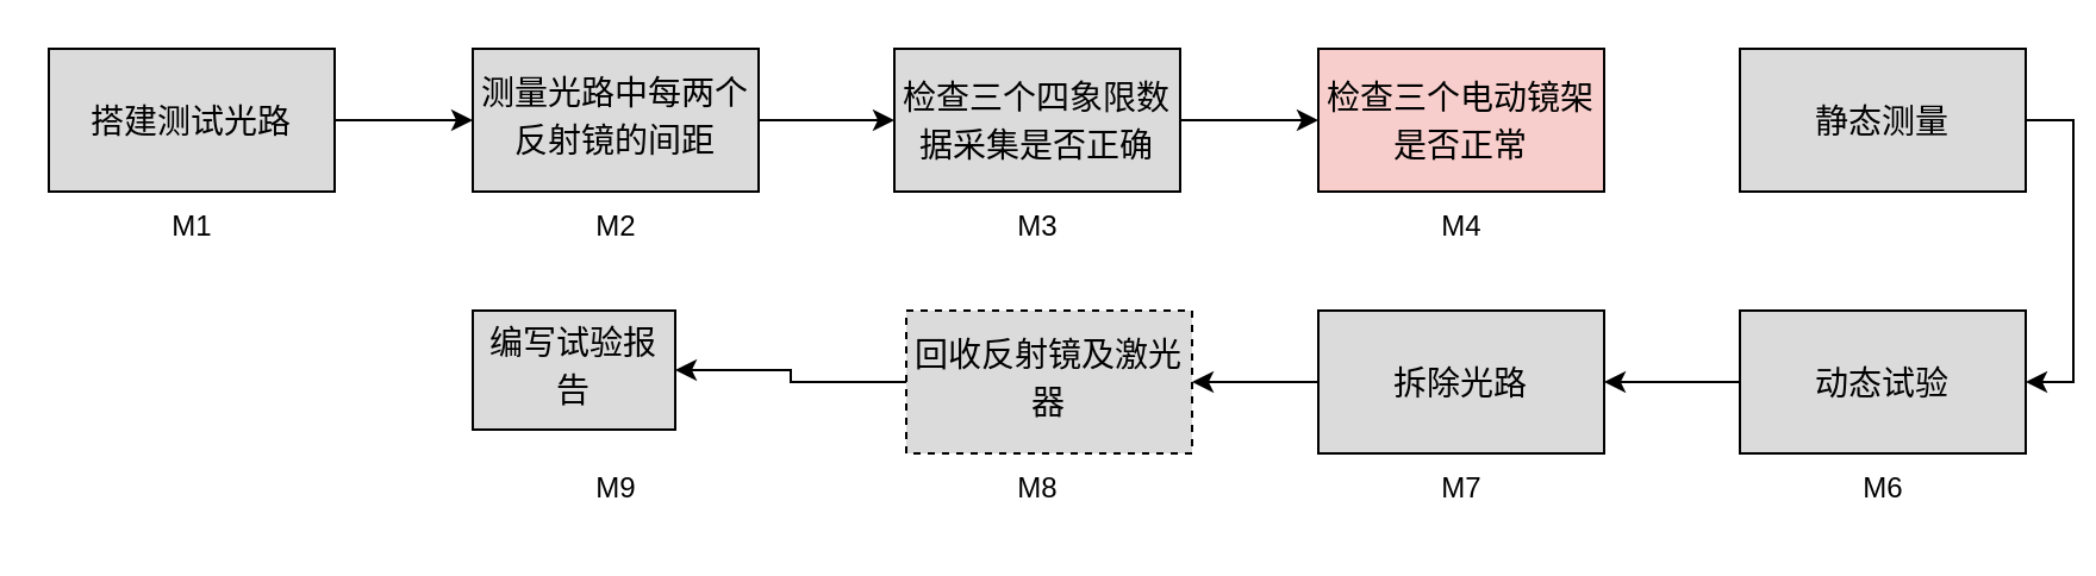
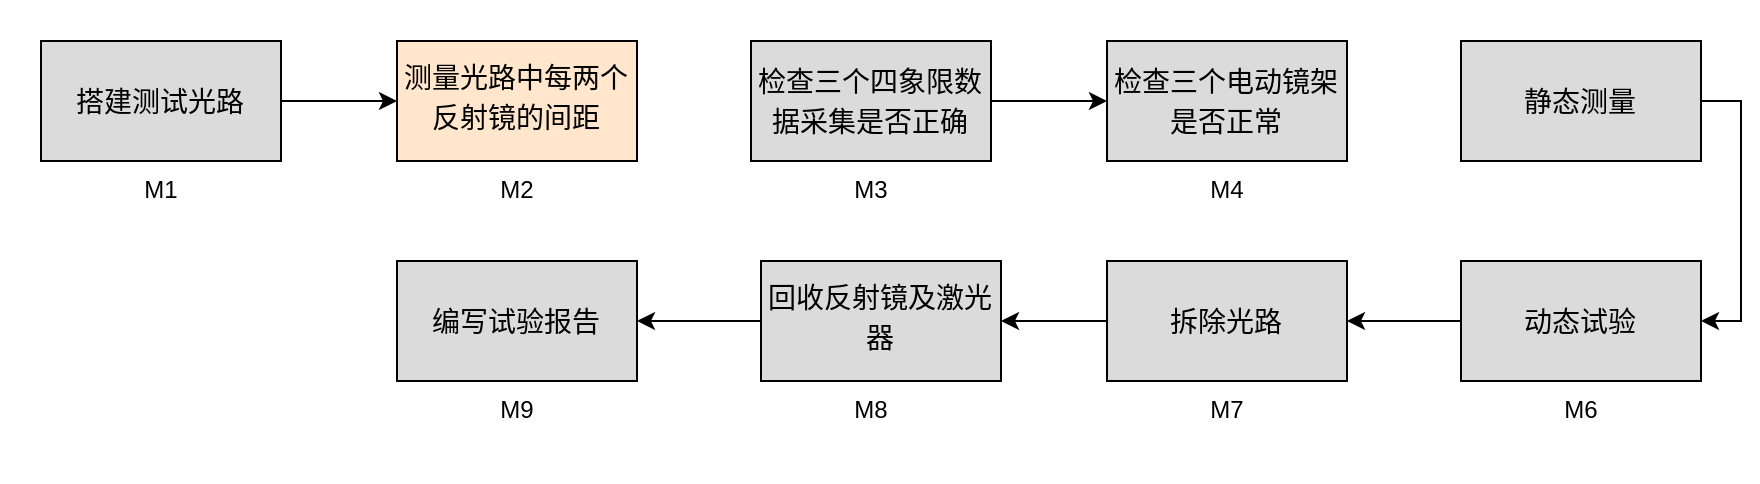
- <mxCell id="5" value="&lt;span style=&quot;font-size: 10.5pt; font-family: SimSun;&quot; lang=&quot;ZH-CN&quot;&gt;测量光路中每两个反射镜的间距&lt;/span&gt;&lt;span style=&quot;font-size: medium;&quot;&gt;&lt;/span&gt;" style="rounded=0;whiteSpace=wrap;html=1;fillColor=#DBDBDB;align=center;" vertex="1" parent="1"><mxGeometry x="198" y="20" width="120" height="60" as="geometry" /></mxCell>
+ <mxCell id="5" value="&lt;span style=&quot;font-size: 10.5pt; font-family: SimSun;&quot; lang=&quot;ZH-CN&quot;&gt;测量光路中每两个反射镜的间距&lt;/span&gt;&lt;span style=&quot;font-size: medium;&quot;&gt;&lt;/span&gt;" style="rounded=0;whiteSpace=wrap;html=1;fillColor=#ffe6cc;align=center;" vertex="1" parent="1"><mxGeometry x="198" y="20" width="120" height="60" as="geometry" /></mxCell>
- <mxCell id="4" style="edgeStyle=orthogonalEdgeStyle;rounded=0;orthogonalLoop=1;jettySize=auto;html=1;exitX=1;exitY=0.5;exitDx=0;exitDy=0;entryX=0;entryY=0.5;entryDx=0;entryDy=0;" edge="1" parent="1" source="5" target="17"><mxGeometry relative="1" as="geometry" /></mxCell>
- <mxCell id="15" value="&lt;p style=&quot;margin: 0cm 0cm 0.0pt; font-size: 12pt; font-family: &amp;quot;Times New Roman&amp;quot;, serif;&quot; class=&quot;MsoNormal&quot;&gt;&lt;span style=&quot;font-size: 10.5pt; font-family: SimSun;&quot; lang=&quot;ZH-CN&quot;&gt;检查三个电动镜架是否正常&lt;/span&gt;&lt;span style=&quot;font-size: 10.5pt;&quot; lang=&quot;EN-US&quot;&gt;&lt;/span&gt;&lt;/p&gt;" style="rounded=0;whiteSpace=wrap;html=1;fillColor=#f8cecc;align=center;" vertex="1" parent="1"><mxGeometry x="553" y="20" width="120" height="60" as="geometry" /></mxCell>
+ <mxCell id="15" value="&lt;p style=&quot;margin: 0cm 0cm 0.0pt; font-size: 12pt; font-family: &amp;quot;Times New Roman&amp;quot;, serif;&quot; class=&quot;MsoNormal&quot;&gt;&lt;span style=&quot;font-size: 10.5pt; font-family: SimSun;&quot; lang=&quot;ZH-CN&quot;&gt;检查三个电动镜架是否正常&lt;/span&gt;&lt;span style=&quot;font-size: 10.5pt;&quot; lang=&quot;EN-US&quot;&gt;&lt;/span&gt;&lt;/p&gt;" style="rounded=0;whiteSpace=wrap;html=1;fillColor=#DBDBDB;align=center;" vertex="1" parent="1"><mxGeometry x="553" y="20" width="120" height="60" as="geometry" /></mxCell>
- <mxCell id="6" value="&lt;span style=&quot;text-align: start; font-size: 10.5pt; font-family: SimSun;&quot; lang=&quot;ZH-CN&quot;&gt;编写试验报告&lt;/span&gt;&lt;span style=&quot;font-size: medium; text-align: start;&quot;&gt;&lt;/span&gt;" style="rounded=0;whiteSpace=wrap;html=1;fillColor=#DBDBDB;" vertex="1" parent="1"><mxGeometry x="198" y="130" width="85" height="50" as="geometry" /></mxCell>
+ <mxCell id="6" value="&lt;span style=&quot;text-align: start; font-size: 10.5pt; font-family: SimSun;&quot; lang=&quot;ZH-CN&quot;&gt;编写试验报告&lt;/span&gt;&lt;span style=&quot;font-size: medium; text-align: start;&quot;&gt;&lt;/span&gt;" style="rounded=0;whiteSpace=wrap;html=1;fillColor=#DBDBDB;" vertex="1" parent="1"><mxGeometry x="198" y="130" width="120" height="60" as="geometry" /></mxCell>
- <mxCell id="8" value="&lt;span style=&quot;text-align: start; font-size: 10.5pt; font-family: SimSun;&quot; lang=&quot;ZH-CN&quot;&gt;回收反射镜及激光器&lt;/span&gt;&lt;span style=&quot;font-size: medium; text-align: start;&quot;&gt;&lt;/span&gt;" style="rounded=0;whiteSpace=wrap;html=1;fillColor=#DBDBDB;dashed=1;" vertex="1" parent="1"><mxGeometry x="380" y="130" width="120" height="60" as="geometry" /></mxCell>
+ <mxCell id="8" value="&lt;span style=&quot;text-align: start; font-size: 10.5pt; font-family: SimSun;&quot; lang=&quot;ZH-CN&quot;&gt;回收反射镜及激光器&lt;/span&gt;&lt;span style=&quot;font-size: medium; text-align: start;&quot;&gt;&lt;/span&gt;" style="rounded=0;whiteSpace=wrap;html=1;fillColor=#DBDBDB;" vertex="1" parent="1"><mxGeometry x="380" y="130" width="120" height="60" as="geometry" /></mxCell>
